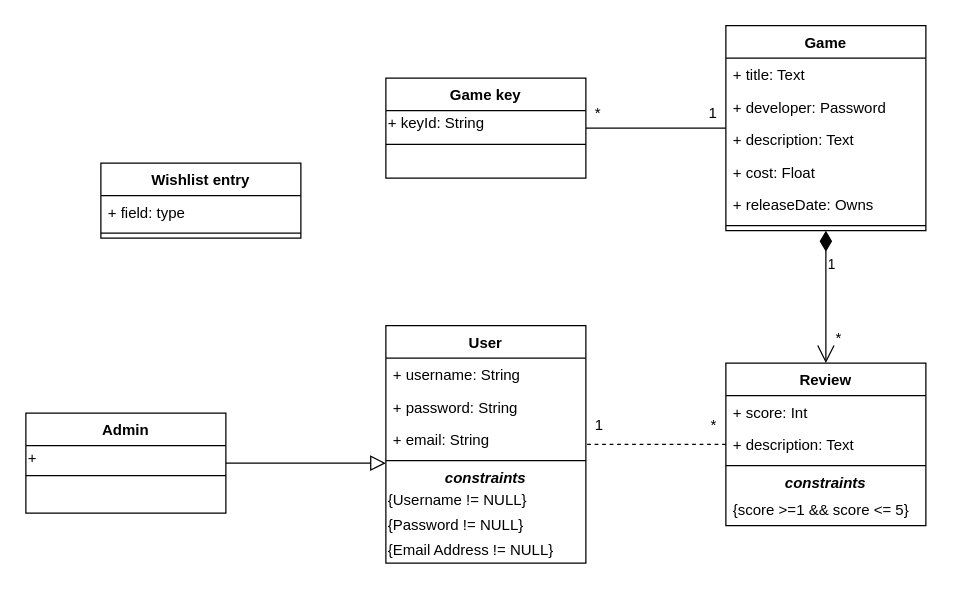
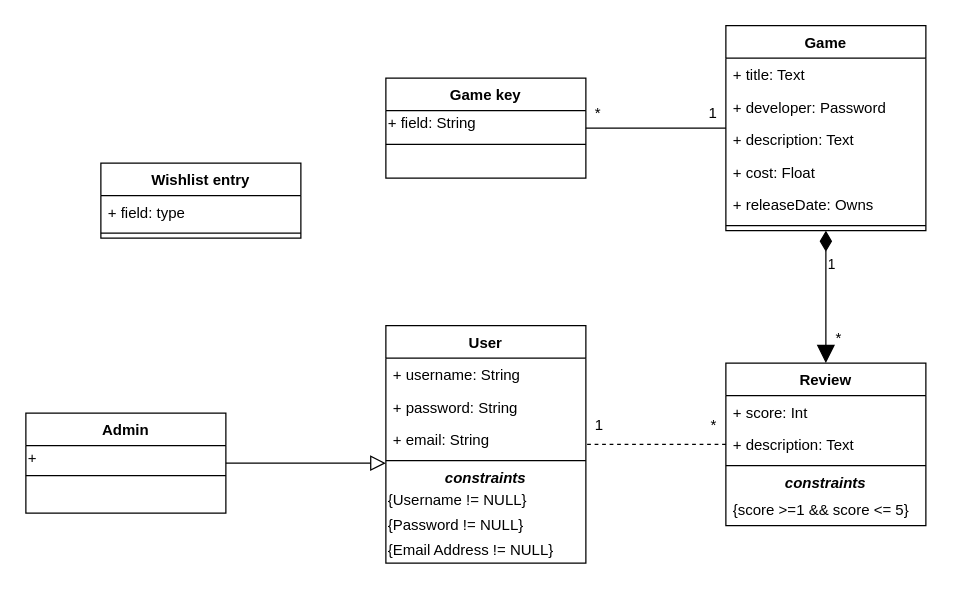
- <mxCell id="16" value="+ keyId: String" style="text;html=1;strokeColor=none;fillColor=none;align=left;verticalAlign=middle;whiteSpace=wrap;rounded=0;" vertex="1" parent="15"><mxGeometry y="26" width="160" height="20" as="geometry" /></mxCell>
+ <mxCell id="16" value="+ field: String" style="text;html=1;strokeColor=none;fillColor=none;align=left;verticalAlign=middle;whiteSpace=wrap;rounded=0;" vertex="1" parent="15"><mxGeometry y="26" width="160" height="20" as="geometry" /></mxCell>
- <mxCell id="41" value="1" style="endArrow=open;html=1;endSize=12;startArrow=diamondThin;startSize=14;startFill=1;edgeStyle=orthogonalEdgeStyle;align=left;verticalAlign=bottom;exitX=0.5;exitY=1;exitDx=0;exitDy=0;" edge="1" parent="1" source="18" target="28"><mxGeometry x="-0.321" relative="1" as="geometry"><mxPoint x="590" y="230" as="sourcePoint" /><mxPoint x="450" y="250" as="targetPoint" /><mxPoint as="offset" /></mxGeometry></mxCell>
+ <mxCell id="41" value="1" style="endArrow=block;html=1;endSize=12;startArrow=diamondThin;startSize=14;startFill=1;edgeStyle=orthogonalEdgeStyle;align=left;verticalAlign=bottom;exitX=0.5;exitY=1;exitDx=0;exitDy=0;" edge="1" parent="1" source="18" target="28"><mxGeometry x="-0.321" relative="1" as="geometry"><mxPoint x="590" y="230" as="sourcePoint" /><mxPoint x="450" y="250" as="targetPoint" /><mxPoint as="offset" /></mxGeometry></mxCell>
